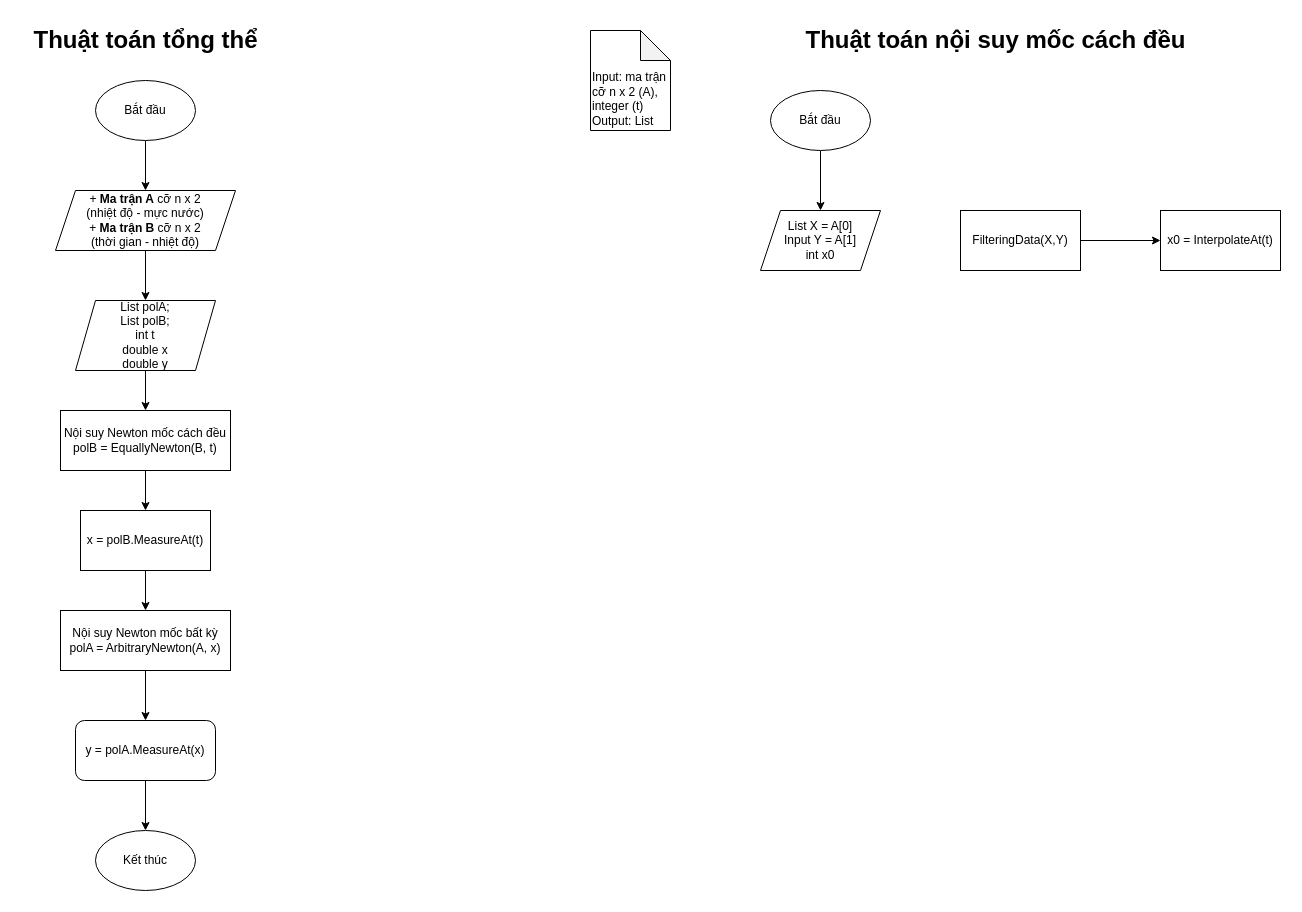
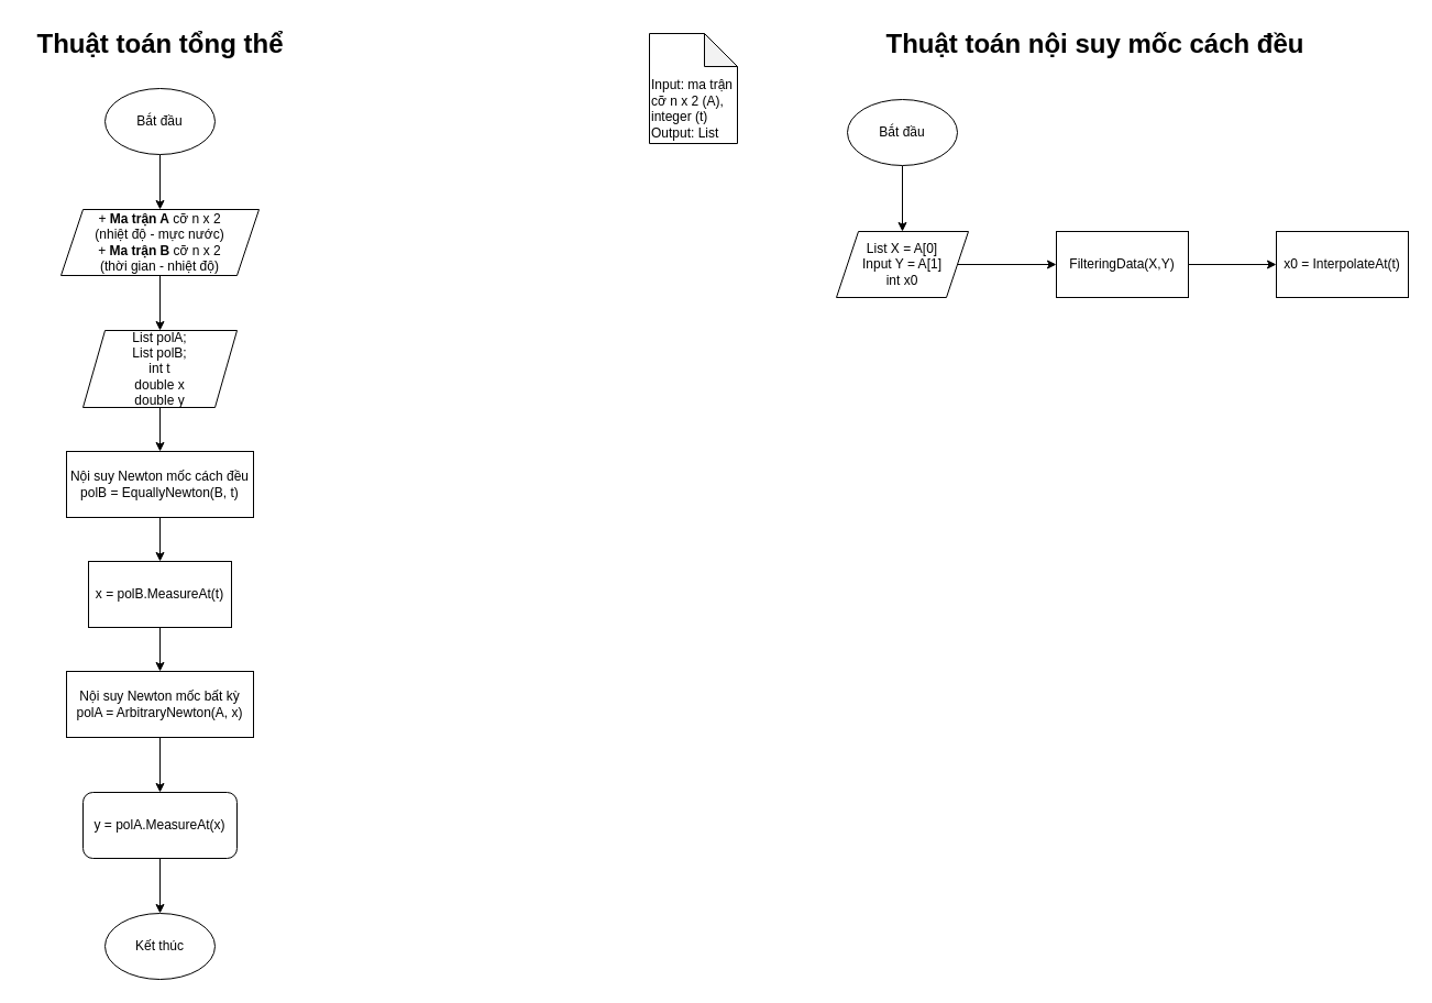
+ <mxCell id="22" value="" style="edgeStyle=orthogonalEdgeStyle;html=1;" edge="1" parent="1" source="23" target="25"><mxGeometry relative="1" as="geometry" /></mxCell>
